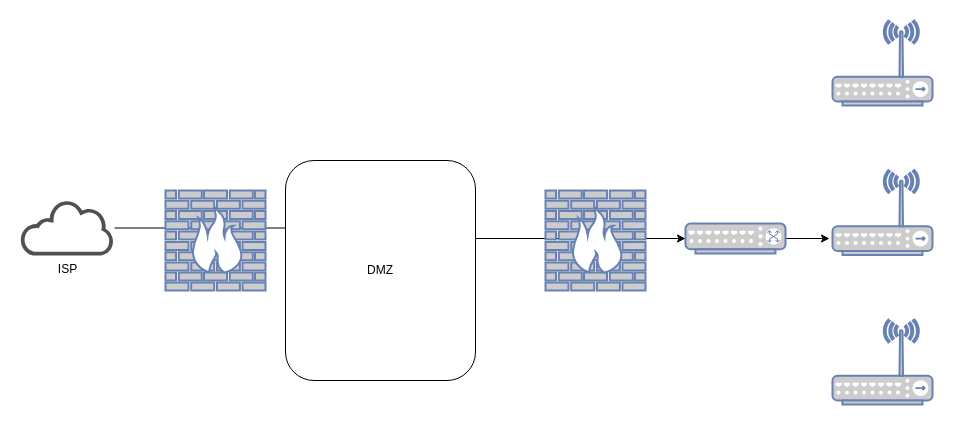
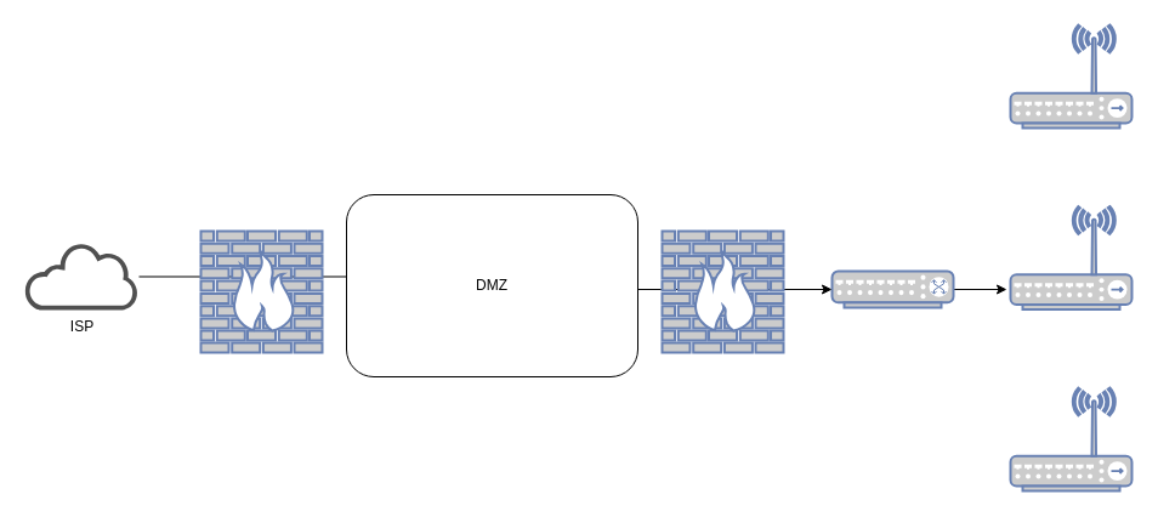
- <mxCell id="10" value="DMZ" style="rounded=1;whiteSpace=wrap;html=1;" vertex="1" parent="1"><mxGeometry x="285" y="160" width="190" height="220" as="geometry" /></mxCell>
+ <mxCell id="10" value="DMZ" style="rounded=1;whiteSpace=wrap;html=1;" vertex="1" parent="1"><mxGeometry x="285" y="160" width="240" height="150" as="geometry" /></mxCell>
